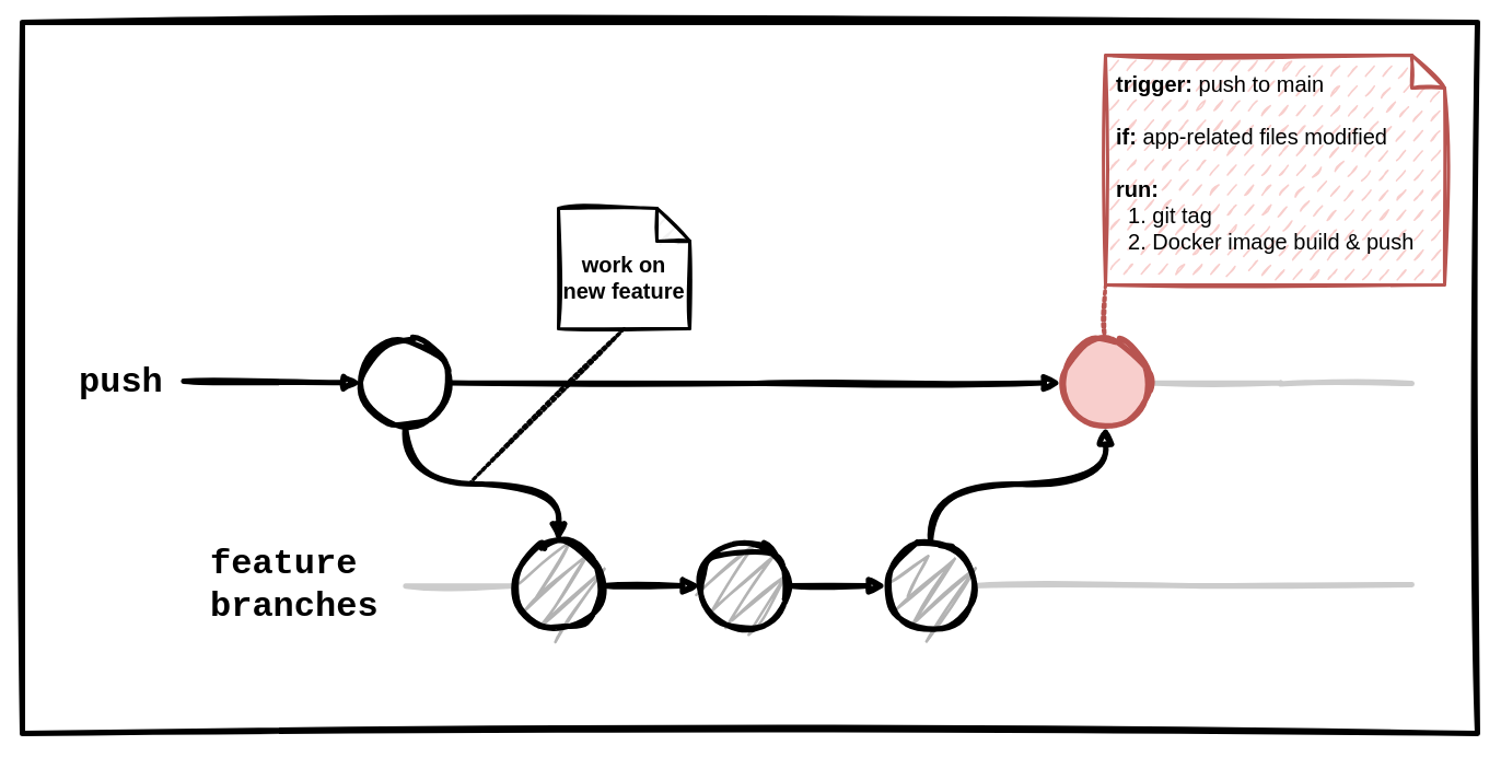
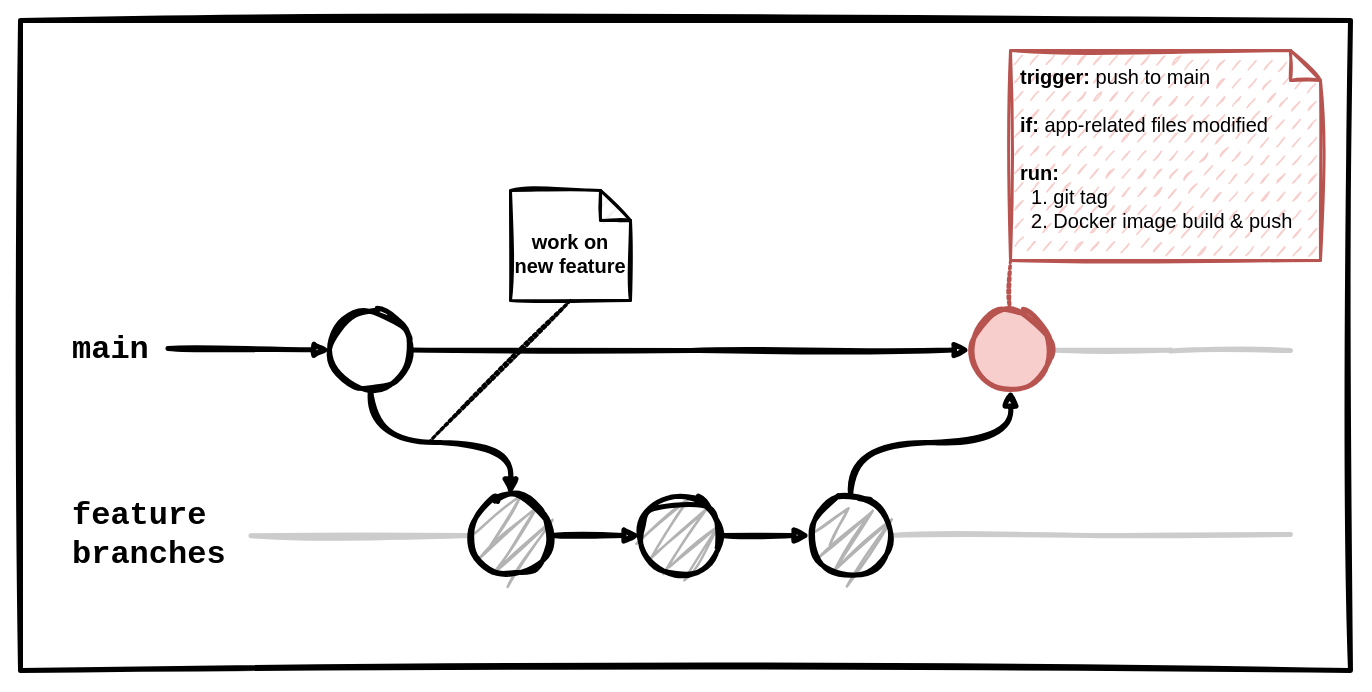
- <mxCell id="4" value="&lt;b&gt;&lt;font style=&quot;font-size: 32px;&quot;&gt;push&lt;/font&gt;&lt;/b&gt;" style="text;html=1;align=left;verticalAlign=middle;resizable=0;points=[];autosize=1;strokeColor=none;fillColor=none;sketch=1;curveFitting=1;jiggle=2;fontFamily=Courier New;" parent="1" vertex="1"><mxGeometry x="70" y="324.5" width="100" height="50" as="geometry" /></mxCell>
+ <mxCell id="4" value="&lt;b&gt;&lt;font style=&quot;font-size: 32px;&quot;&gt;main&lt;/font&gt;&lt;/b&gt;" style="text;html=1;align=left;verticalAlign=middle;resizable=0;points=[];autosize=1;strokeColor=none;fillColor=none;sketch=1;curveFitting=1;jiggle=2;fontFamily=Courier New;" parent="1" vertex="1"><mxGeometry x="70" y="324.5" width="100" height="50" as="geometry" /></mxCell>
- <mxCell id="9" value="&lt;b&gt;&lt;font style=&quot;font-size: 32px;&quot;&gt;feature &lt;br&gt;branches&lt;/font&gt;&lt;/b&gt;" style="text;html=1;align=left;verticalAlign=middle;resizable=0;points=[];autosize=1;strokeColor=none;fillColor=none;sketch=1;curveFitting=1;jiggle=2;fontFamily=Courier New;" parent="1" vertex="1"><mxGeometry x="190" y="490" width="180" height="90" as="geometry" /></mxCell>
+ <mxCell id="9" value="&lt;b&gt;&lt;font style=&quot;font-size: 32px;&quot;&gt;feature &lt;br&gt;branches&lt;/font&gt;&lt;/b&gt;" style="text;html=1;align=left;verticalAlign=middle;resizable=0;points=[];autosize=1;strokeColor=none;fillColor=none;sketch=1;curveFitting=1;jiggle=2;fontFamily=Courier New;" parent="1" vertex="1"><mxGeometry x="70" y="490" width="180" height="90" as="geometry" /></mxCell>
